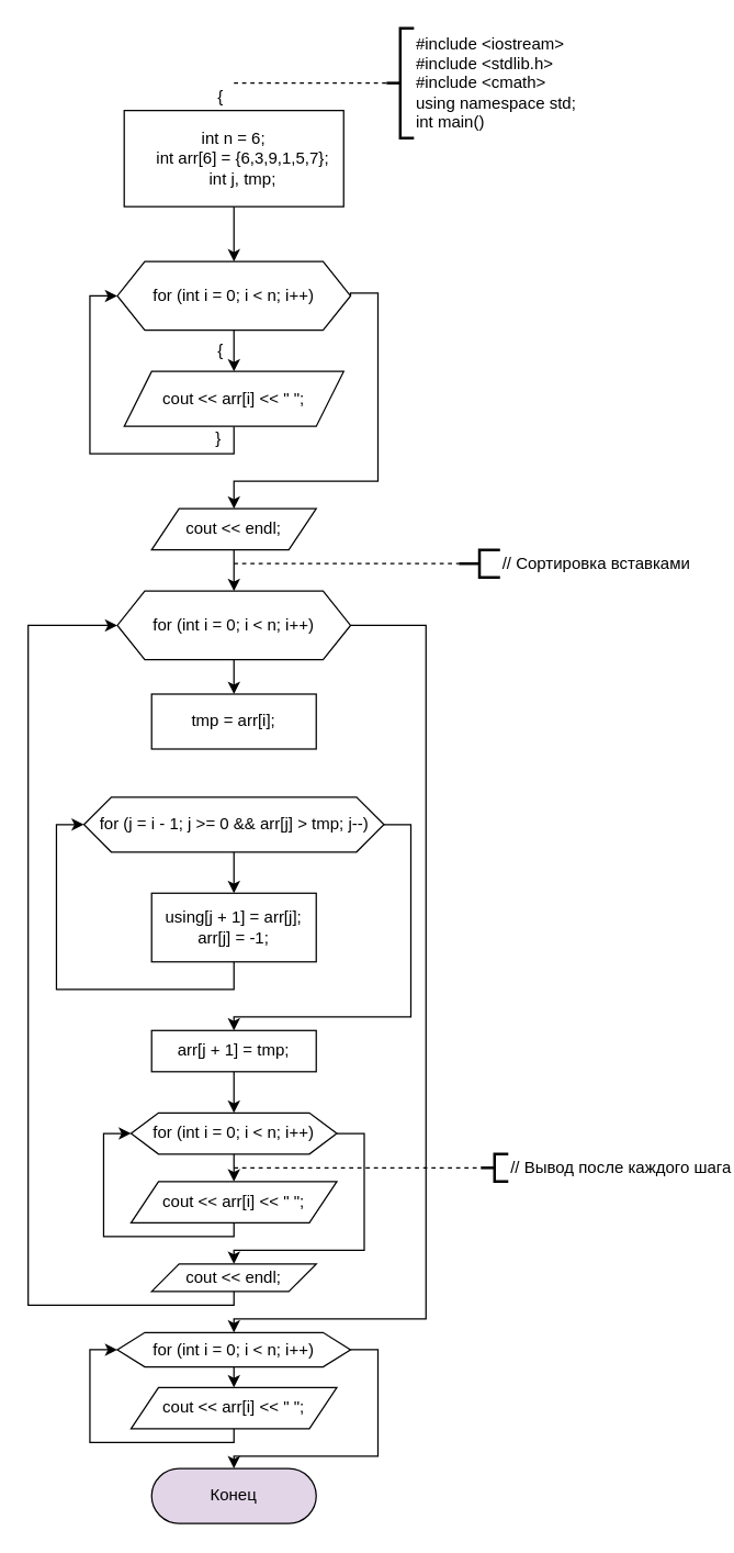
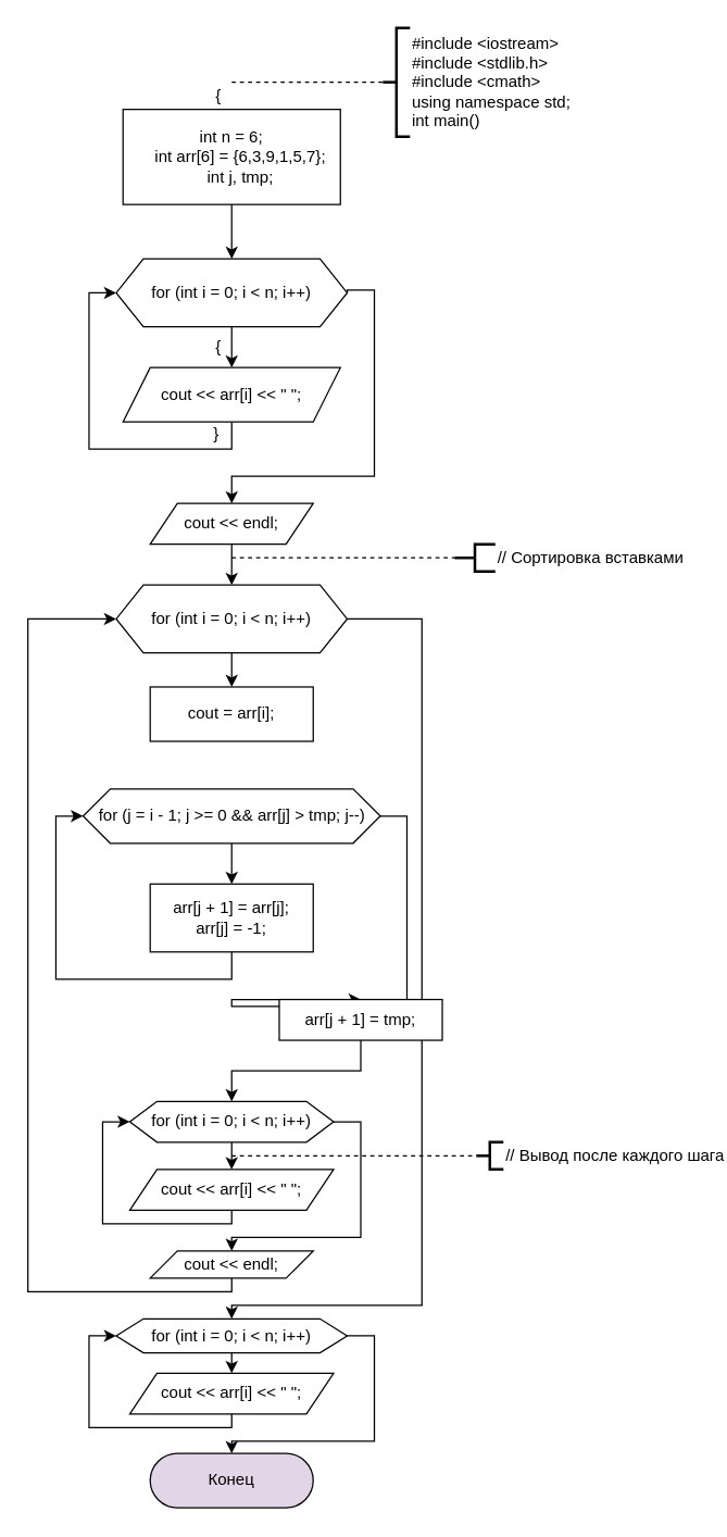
- <mxCell id="23" value="tmp = arr[i];" style="rounded=0;whiteSpace=wrap;html=1;" vertex="1" parent="1"><mxGeometry x="110" y="505" width="120" height="40" as="geometry" /></mxCell>
+ <mxCell id="23" value="cout = arr[i];" style="rounded=0;whiteSpace=wrap;html=1;" vertex="1" parent="1"><mxGeometry x="110" y="505" width="120" height="40" as="geometry" /></mxCell>
- <mxCell id="25" value="&lt;div&gt;using[j + 1] = arr[j];&lt;/div&gt;&lt;div&gt;arr[j] = -1;&lt;/div&gt;" style="rounded=0;whiteSpace=wrap;html=1;" vertex="1" parent="1"><mxGeometry x="110" y="650" width="120" height="50" as="geometry" /></mxCell>
+ <mxCell id="25" value="&lt;div&gt;arr[j + 1] = arr[j];&lt;/div&gt;&lt;div&gt;arr[j] = -1;&lt;/div&gt;" style="rounded=0;whiteSpace=wrap;html=1;" vertex="1" parent="1"><mxGeometry x="110" y="650" width="120" height="50" as="geometry" /></mxCell>
- <mxCell id="27" value="arr[j + 1] = tmp;" style="rounded=0;whiteSpace=wrap;html=1;" vertex="1" parent="1"><mxGeometry x="110" y="750" width="120" height="30" as="geometry" /></mxCell>
+ <mxCell id="27" value="arr[j + 1] = tmp;" style="rounded=0;whiteSpace=wrap;html=1;" vertex="1" parent="1"><mxGeometry x="205" y="735" width="120" height="30" as="geometry" /></mxCell>
